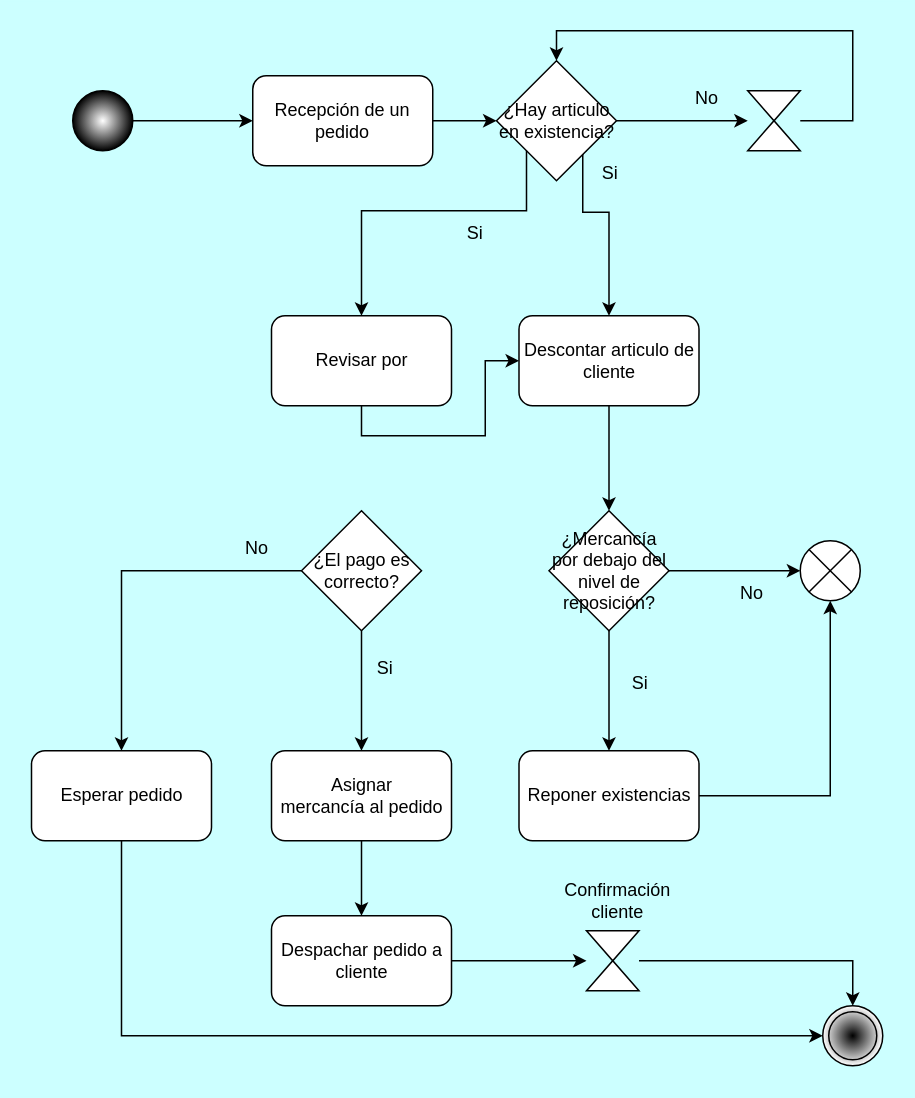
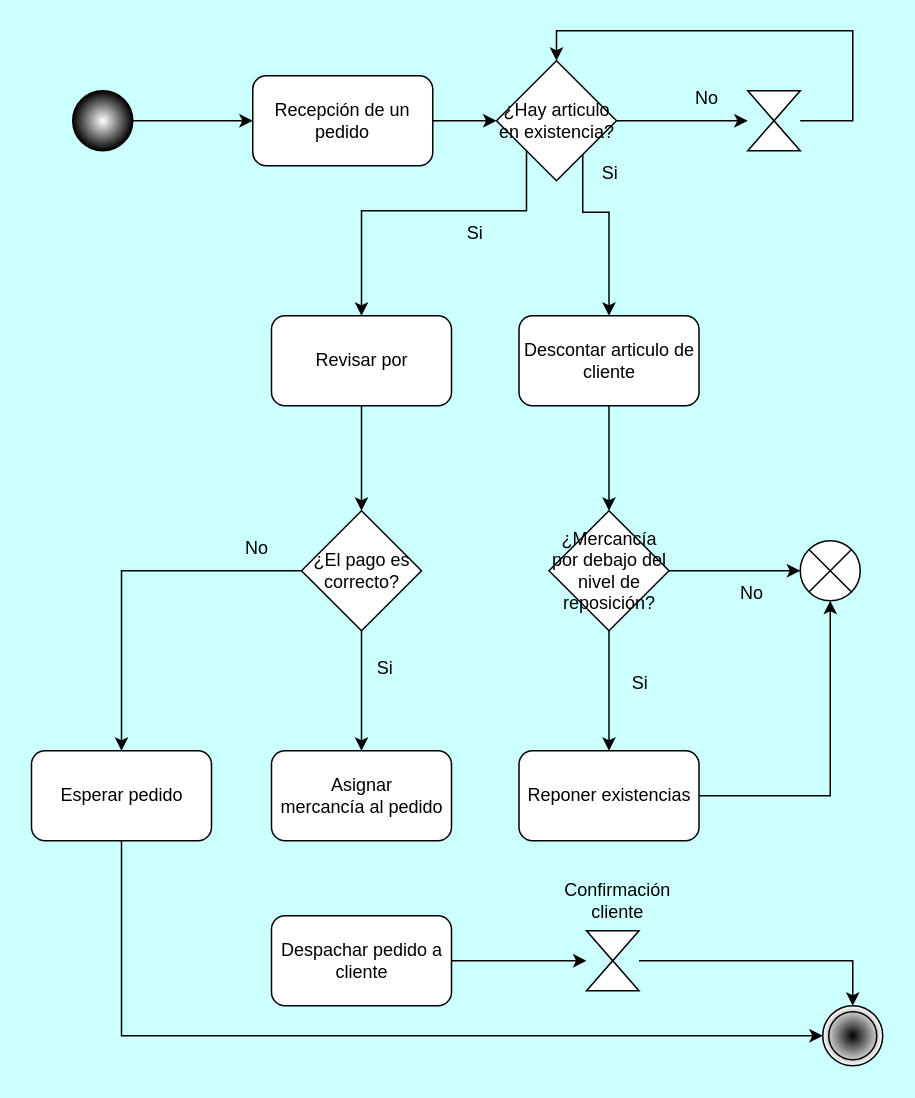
- <mxCell id="28" style="edgeStyle=orthogonalEdgeStyle;rounded=0;orthogonalLoop=1;jettySize=auto;html=1;exitX=0.5;exitY=1;exitDx=0;exitDy=0;" parent="1" source="24" target="15" edge="1"><mxGeometry relative="1" as="geometry"><mxPoint x="150.5" y="430" as="targetPoint" /></mxGeometry></mxCell>
+ <mxCell id="28" style="edgeStyle=orthogonalEdgeStyle;rounded=0;orthogonalLoop=1;jettySize=auto;html=1;exitX=0.5;exitY=1;exitDx=0;exitDy=0;entryX=0.5;entryY=0;entryDx=0;entryDy=0;" parent="1" source="24" target="27" edge="1"><mxGeometry relative="1" as="geometry"><mxPoint x="150.5" y="430" as="targetPoint" /></mxGeometry></mxCell>
- <mxCell id="10" style="edgeStyle=orthogonalEdgeStyle;rounded=0;orthogonalLoop=1;jettySize=auto;html=1;exitX=0.5;exitY=1;exitDx=0;exitDy=0;entryX=0.5;entryY=0;entryDx=0;entryDy=0;" edge="1" parent="1" source="11" target="34"><mxGeometry relative="1" as="geometry" /></mxCell>
